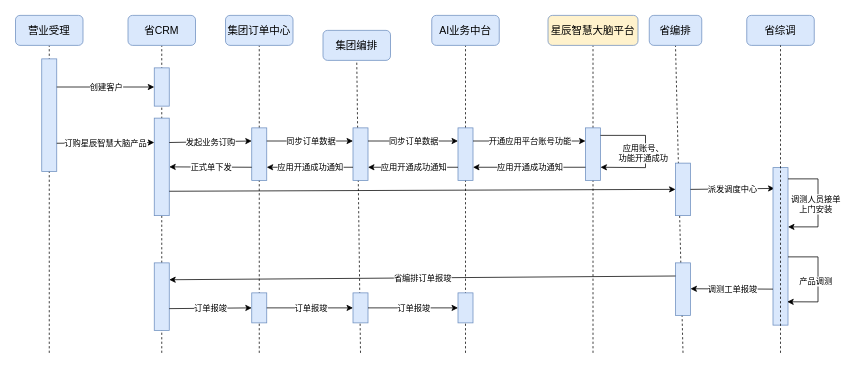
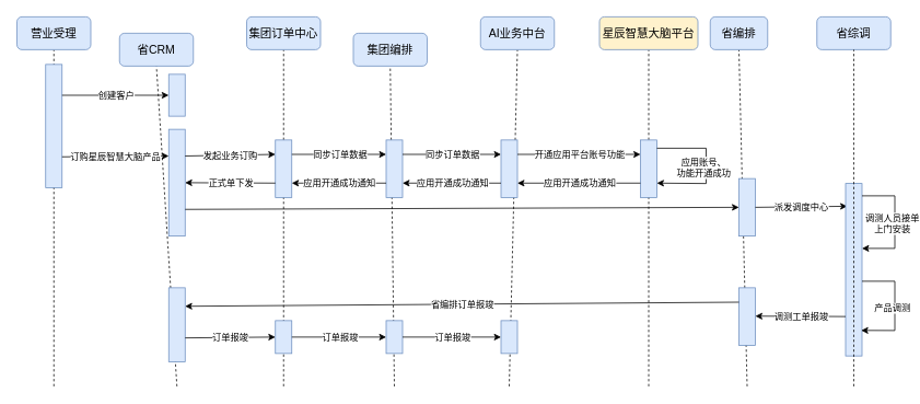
- <mxCell id="9" value="&lt;font style=&quot;font-size: 14px;&quot;&gt;省CRM&lt;/font&gt;" style="rounded=1;whiteSpace=wrap;html=1;fillColor=#dae8fc;strokeColor=#6c8ebf;" vertex="1" parent="1"><mxGeometry x="170" y="20" width="90" height="40" as="geometry" /></mxCell>
+ <mxCell id="9" value="&lt;font style=&quot;font-size: 14px;&quot;&gt;省CRM&lt;/font&gt;" style="rounded=1;whiteSpace=wrap;html=1;fillColor=#dae8fc;strokeColor=#6c8ebf;" vertex="1" parent="1"><mxGeometry x="145" y="40" width="90" height="40" as="geometry" /></mxCell>
- <mxCell id="12" value="&lt;font style=&quot;font-size: 14px;&quot;&gt;AI业务中台&lt;/font&gt;" style="rounded=1;whiteSpace=wrap;html=1;fillColor=#dae8fc;strokeColor=#6c8ebf;" vertex="1" parent="1"><mxGeometry x="575" y="20" width="90" height="40" as="geometry" /></mxCell>
+ <mxCell id="12" value="&lt;font style=&quot;font-size: 14px;&quot;&gt;AI业务中台&lt;/font&gt;" style="rounded=1;whiteSpace=wrap;html=1;fillColor=#dae8fc;strokeColor=#6c8ebf;" vertex="1" parent="1"><mxGeometry x="585" y="20" width="90" height="40" as="geometry" /></mxCell>
